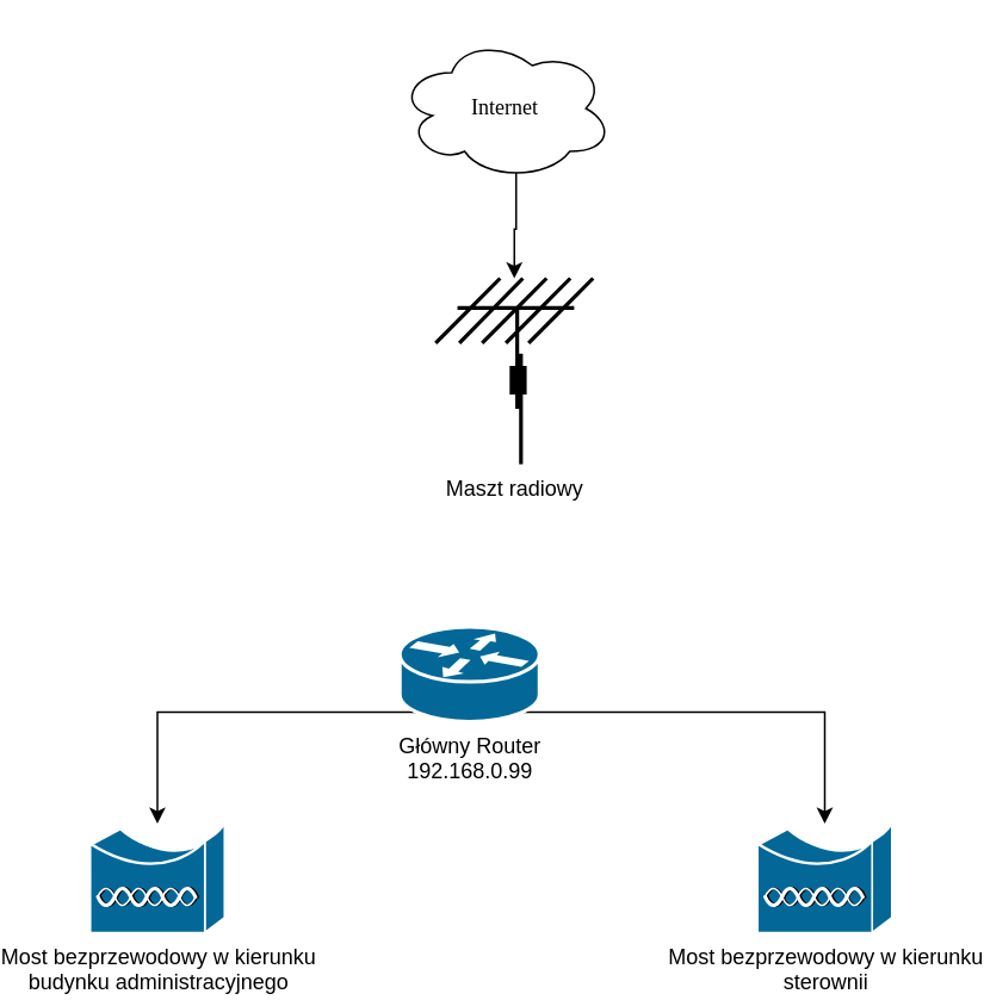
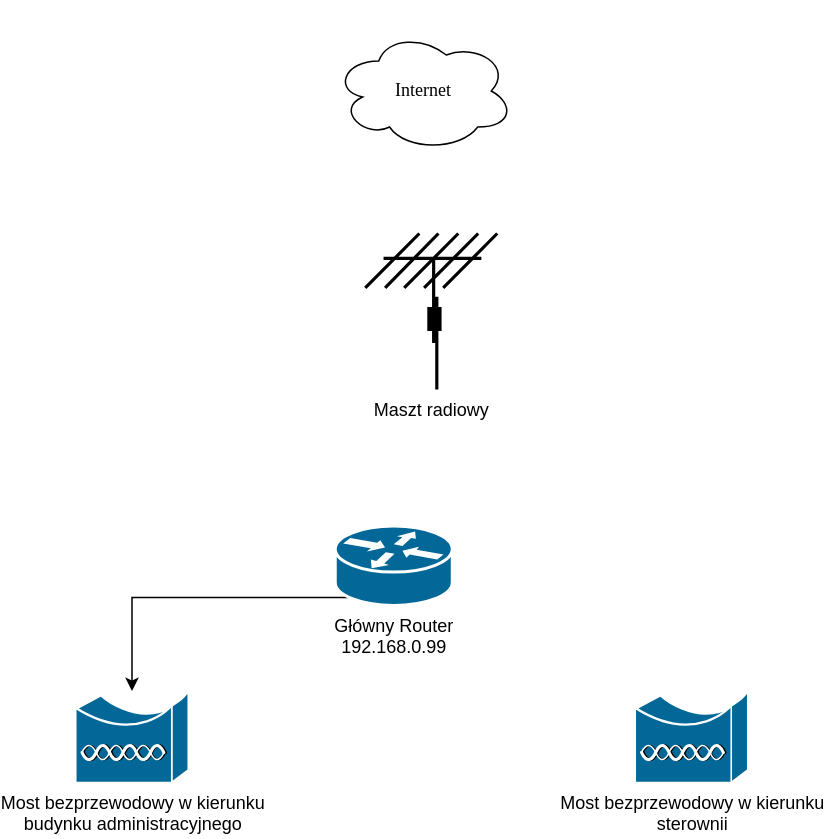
- <mxCell id="2" style="edgeStyle=orthogonalEdgeStyle;rounded=0;orthogonalLoop=1;jettySize=auto;html=1;exitX=0.55;exitY=0.95;exitDx=0;exitDy=0;exitPerimeter=0;" edge="1" parent="1" source="3" target="7"><mxGeometry relative="1" as="geometry" /></mxCell>
- <mxCell id="5" style="edgeStyle=orthogonalEdgeStyle;rounded=0;orthogonalLoop=1;jettySize=auto;html=1;exitX=0.88;exitY=0.9;exitDx=0;exitDy=0;exitPerimeter=0;" edge="1" parent="1" source="6" target="9"><mxGeometry relative="1" as="geometry" /></mxCell>
